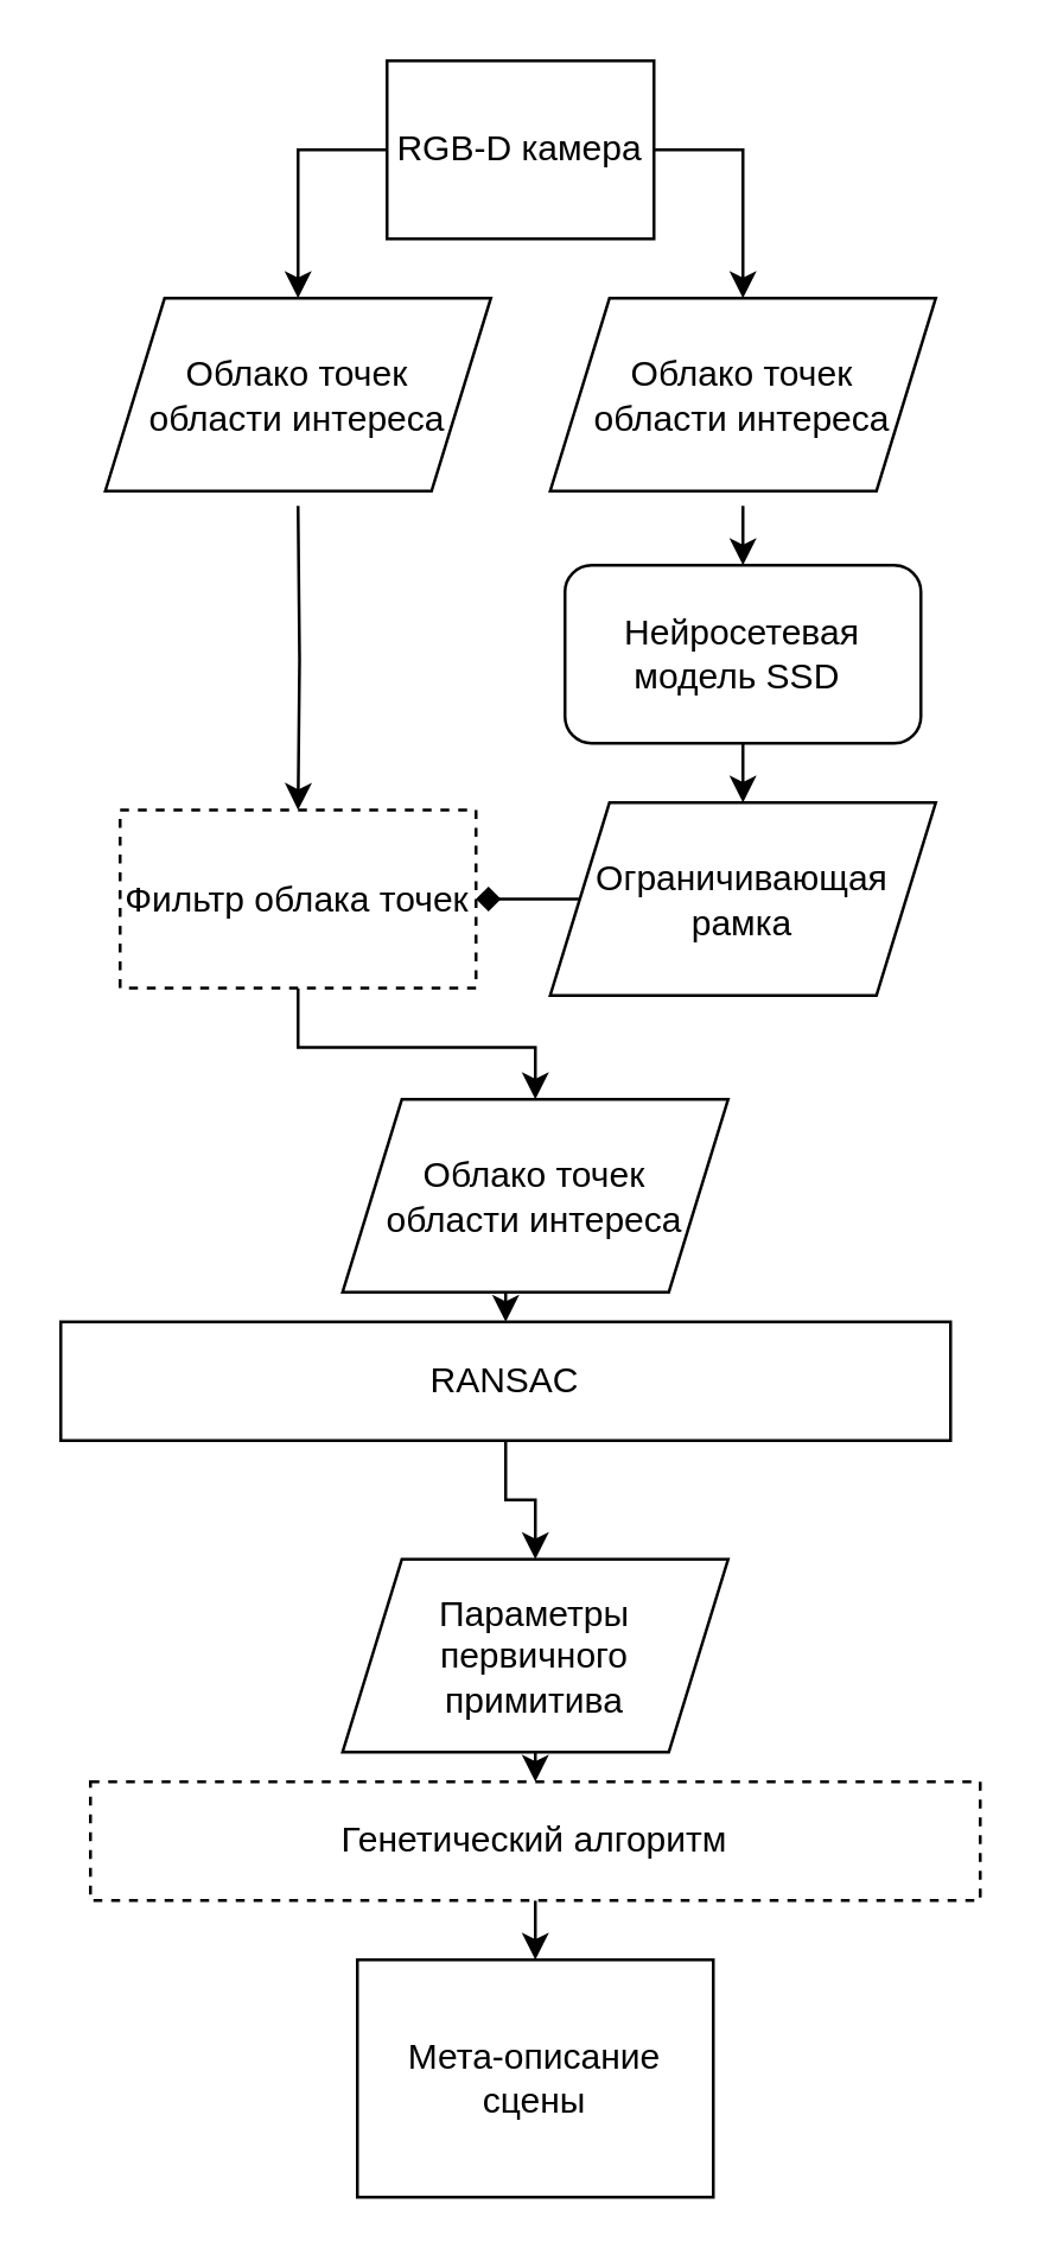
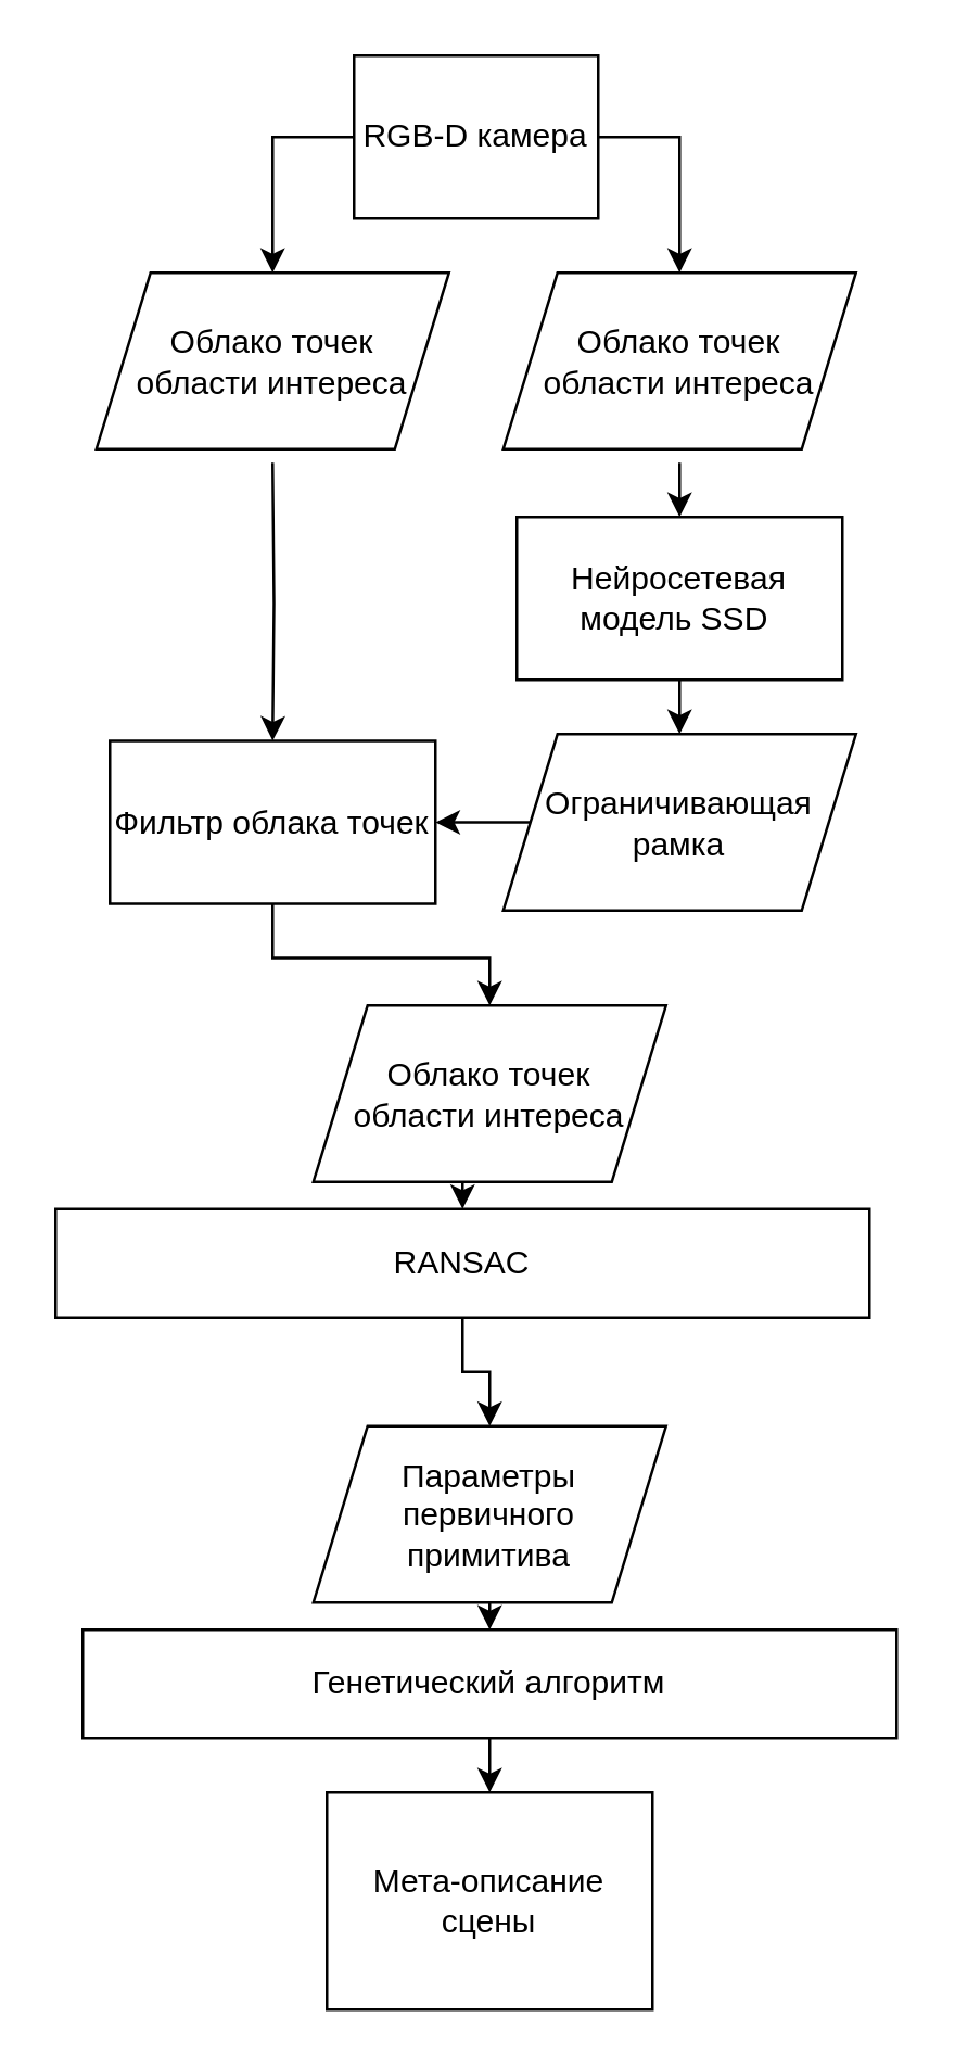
- <mxCell id="5" value="Нейросетевая модель SSD&amp;nbsp;" style="whiteSpace=wrap;html=1;rounded=1;" parent="1" vertex="1"><mxGeometry x="190" y="190" width="120" height="60" as="geometry" /></mxCell>
+ <mxCell id="5" value="Нейросетевая модель SSD&amp;nbsp;" style="rounded=0;whiteSpace=wrap;html=1;" parent="1" vertex="1"><mxGeometry x="190" y="190" width="120" height="60" as="geometry" /></mxCell>
- <mxCell id="9" value="Фильтр облака точек" style="rounded=0;whiteSpace=wrap;html=1;dashed=1;" parent="1" vertex="1"><mxGeometry x="40" y="272.5" width="120" height="60" as="geometry" /></mxCell>
+ <mxCell id="9" value="Фильтр облака точек" style="rounded=0;whiteSpace=wrap;html=1;" parent="1" vertex="1"><mxGeometry x="40" y="272.5" width="120" height="60" as="geometry" /></mxCell>
- <mxCell id="10" style="edgeStyle=orthogonalEdgeStyle;rounded=0;orthogonalLoop=1;jettySize=auto;html=1;exitX=0;exitY=0.5;exitDx=0;exitDy=0;entryX=1;entryY=0.5;entryDx=0;entryDy=0;endArrow=diamond;" parent="1" source="11" target="9" edge="1"><mxGeometry relative="1" as="geometry" /></mxCell>
+ <mxCell id="10" style="edgeStyle=orthogonalEdgeStyle;rounded=0;orthogonalLoop=1;jettySize=auto;html=1;exitX=0;exitY=0.5;exitDx=0;exitDy=0;entryX=1;entryY=0.5;entryDx=0;entryDy=0;" parent="1" source="11" target="9" edge="1"><mxGeometry relative="1" as="geometry" /></mxCell>
- <mxCell id="17" value="Генетический алгоритм" style="rounded=0;whiteSpace=wrap;html=1;dashed=1;" parent="1" vertex="1"><mxGeometry x="30" y="600" width="300" height="40" as="geometry" /></mxCell>
+ <mxCell id="17" value="Генетический алгоритм" style="rounded=0;whiteSpace=wrap;html=1;" parent="1" vertex="1"><mxGeometry x="30" y="600" width="300" height="40" as="geometry" /></mxCell>
